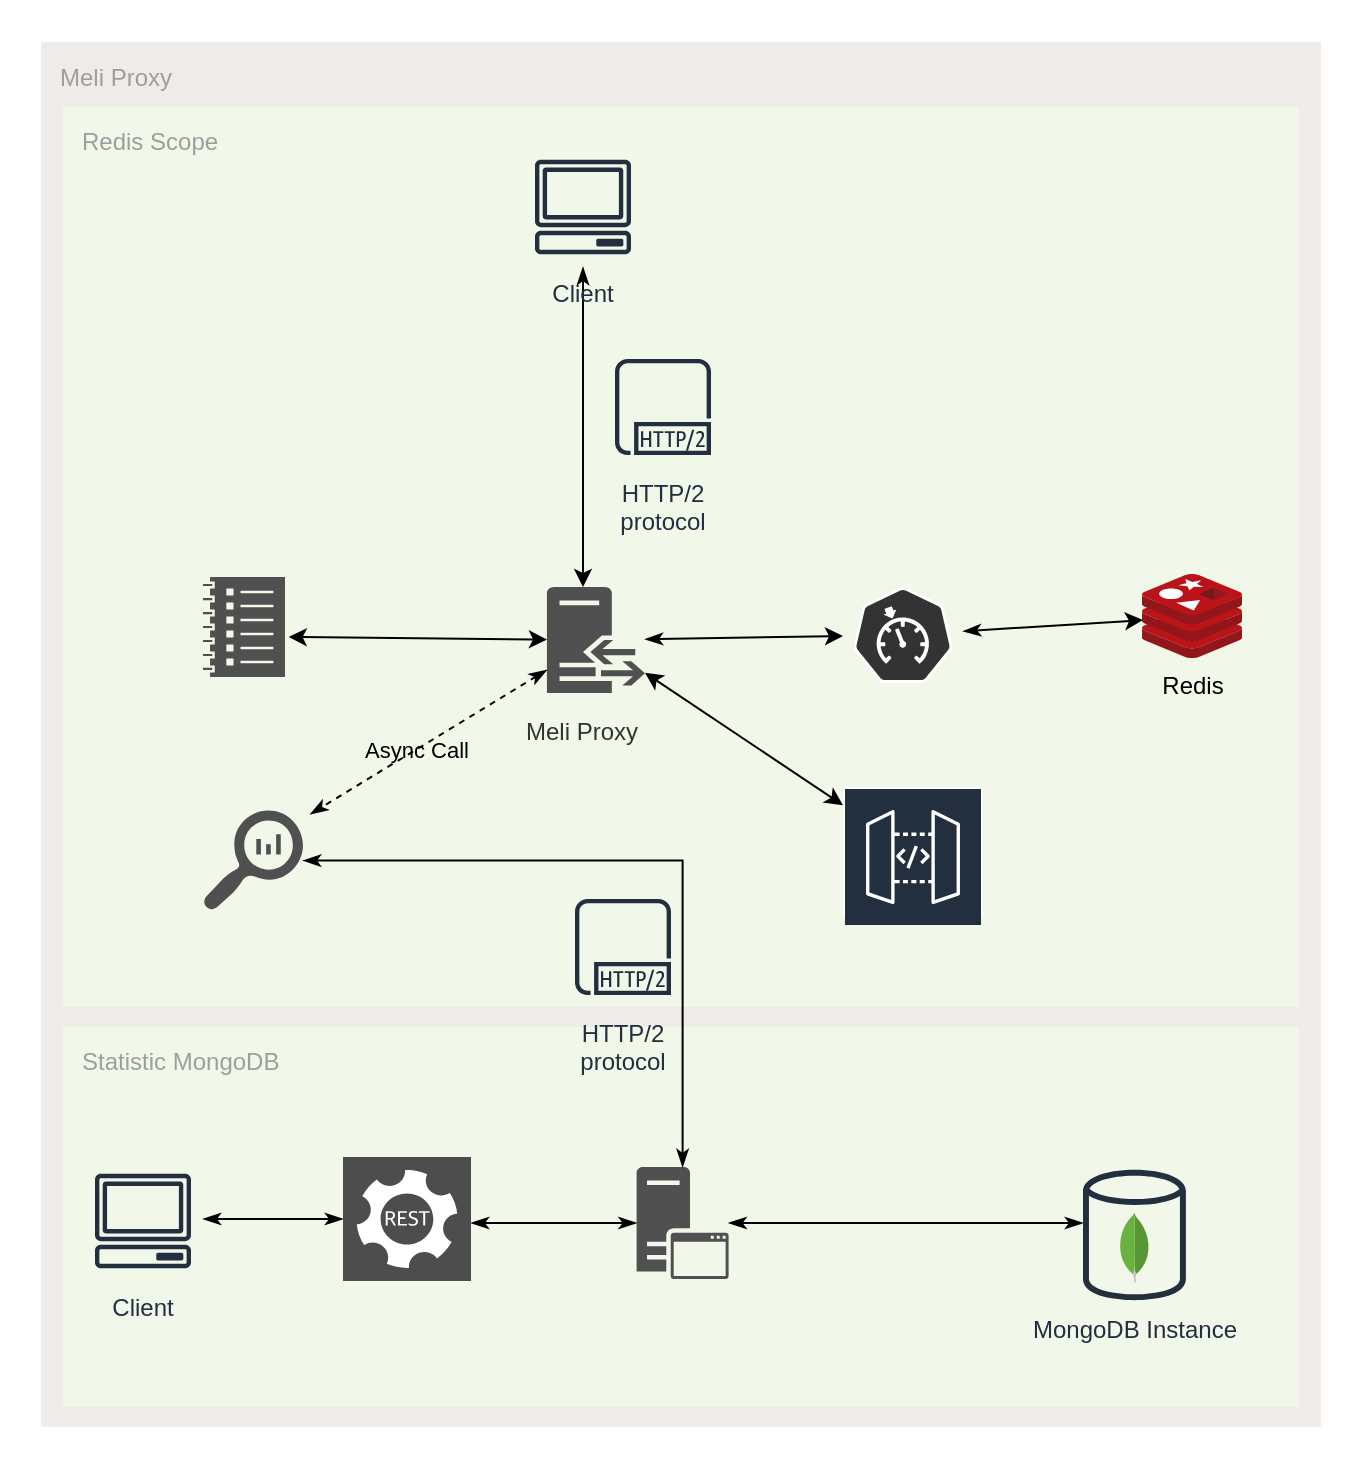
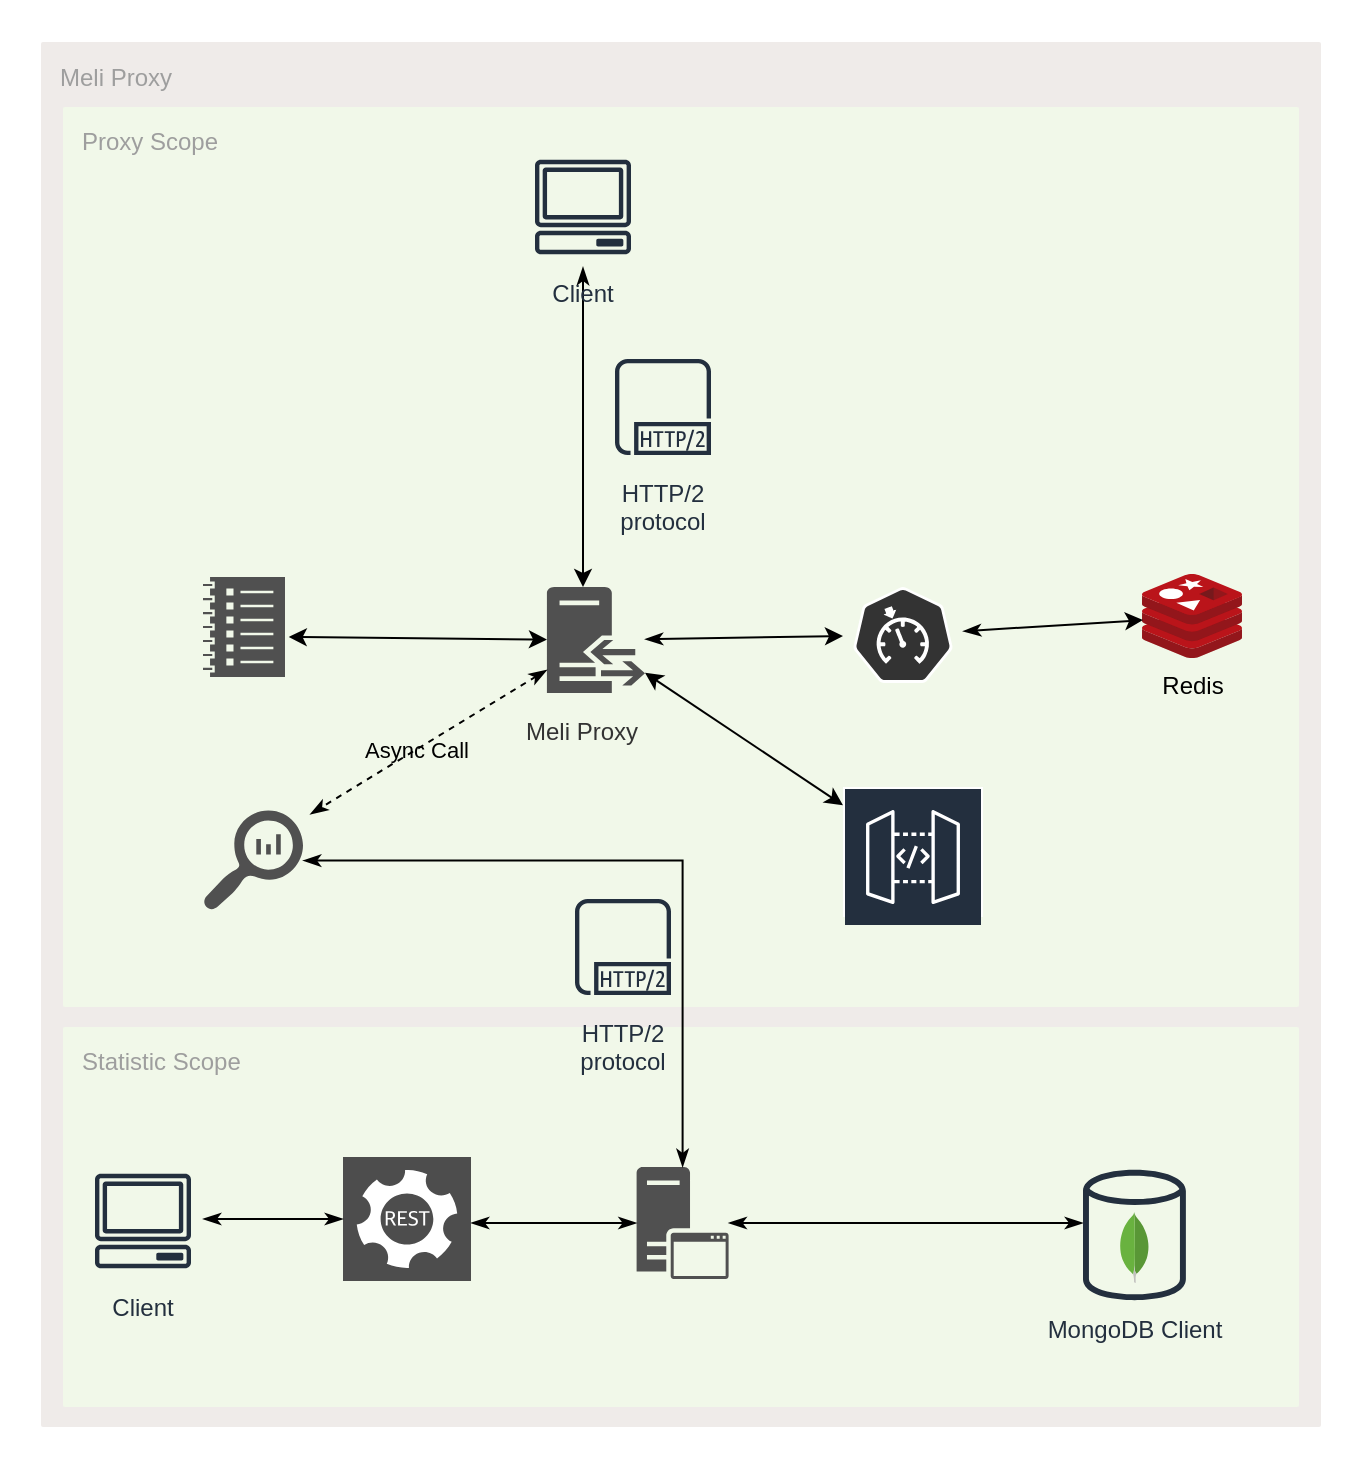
- <mxCell id="3" value="&lt;div&gt;Redis Scope&lt;/div&gt;" style="points=[[0,0,0],[0.25,0,0],[0.5,0,0],[0.75,0,0],[1,0,0],[1,0.25,0],[1,0.5,0],[1,0.75,0],[1,1,0],[0.75,1,0],[0.5,1,0],[0.25,1,0],[0,1,0],[0,0.75,0],[0,0.5,0],[0,0.25,0]];rounded=1;absoluteArcSize=1;arcSize=2;html=1;strokeColor=none;gradientColor=none;shadow=0;dashed=0;fontSize=12;fontColor=#9E9E9E;align=left;verticalAlign=top;spacing=10;spacingTop=-4;fillColor=#F1F8E9;" vertex="1" parent="1"><mxGeometry x="31" y="53" width="618" height="450" as="geometry" /></mxCell>
+ <mxCell id="3" value="&lt;div&gt;Proxy Scope&lt;/div&gt;" style="points=[[0,0,0],[0.25,0,0],[0.5,0,0],[0.75,0,0],[1,0,0],[1,0.25,0],[1,0.5,0],[1,0.75,0],[1,1,0],[0.75,1,0],[0.5,1,0],[0.25,1,0],[0,1,0],[0,0.75,0],[0,0.5,0],[0,0.25,0]];rounded=1;absoluteArcSize=1;arcSize=2;html=1;strokeColor=none;gradientColor=none;shadow=0;dashed=0;fontSize=12;fontColor=#9E9E9E;align=left;verticalAlign=top;spacing=10;spacingTop=-4;fillColor=#F1F8E9;" vertex="1" parent="1"><mxGeometry x="31" y="53" width="618" height="450" as="geometry" /></mxCell>
- <mxCell id="25" value="&lt;div&gt;Statistic&lt;span&gt;&amp;nbsp;MongoDB&lt;/span&gt;&lt;/div&gt;" style="points=[[0,0,0],[0.25,0,0],[0.5,0,0],[0.75,0,0],[1,0,0],[1,0.25,0],[1,0.5,0],[1,0.75,0],[1,1,0],[0.75,1,0],[0.5,1,0],[0.25,1,0],[0,1,0],[0,0.75,0],[0,0.5,0],[0,0.25,0]];rounded=1;absoluteArcSize=1;arcSize=2;html=1;strokeColor=none;gradientColor=none;shadow=0;dashed=0;fontSize=12;fontColor=#9E9E9E;align=left;verticalAlign=top;spacing=10;spacingTop=-4;fillColor=#F1F8E9;" vertex="1" parent="1"><mxGeometry x="31" y="513" width="618" height="190" as="geometry" /></mxCell>
+ <mxCell id="25" value="&lt;div&gt;Statistic&lt;span&gt;&amp;nbsp;Scope&lt;/span&gt;&lt;/div&gt;" style="points=[[0,0,0],[0.25,0,0],[0.5,0,0],[0.75,0,0],[1,0,0],[1,0.25,0],[1,0.5,0],[1,0.75,0],[1,1,0],[0.75,1,0],[0.5,1,0],[0.25,1,0],[0,1,0],[0,0.75,0],[0,0.5,0],[0,0.25,0]];rounded=1;absoluteArcSize=1;arcSize=2;html=1;strokeColor=none;gradientColor=none;shadow=0;dashed=0;fontSize=12;fontColor=#9E9E9E;align=left;verticalAlign=top;spacing=10;spacingTop=-4;fillColor=#F1F8E9;" vertex="1" parent="1"><mxGeometry x="31" y="513" width="618" height="190" as="geometry" /></mxCell>
- <mxCell id="36" value="MongoDB Instance" style="outlineConnect=0;fontColor=#232F3E;gradientColor=none;fillColor=#232F3E;strokeColor=none;dashed=0;verticalLabelPosition=bottom;verticalAlign=top;align=center;html=1;fontSize=12;fontStyle=0;aspect=fixed;pointerEvents=1;shape=mxgraph.aws4.generic_database;labelBackgroundColor=none;" vertex="1" parent="35"><mxGeometry width="51.44" height="68" as="geometry" /></mxCell>
+ <mxCell id="36" value="MongoDB Client" style="outlineConnect=0;fontColor=#232F3E;gradientColor=none;fillColor=#232F3E;strokeColor=none;dashed=0;verticalLabelPosition=bottom;verticalAlign=top;align=center;html=1;fontSize=12;fontStyle=0;aspect=fixed;pointerEvents=1;shape=mxgraph.aws4.generic_database;labelBackgroundColor=none;" vertex="1" parent="35"><mxGeometry width="51.44" height="68" as="geometry" /></mxCell>
